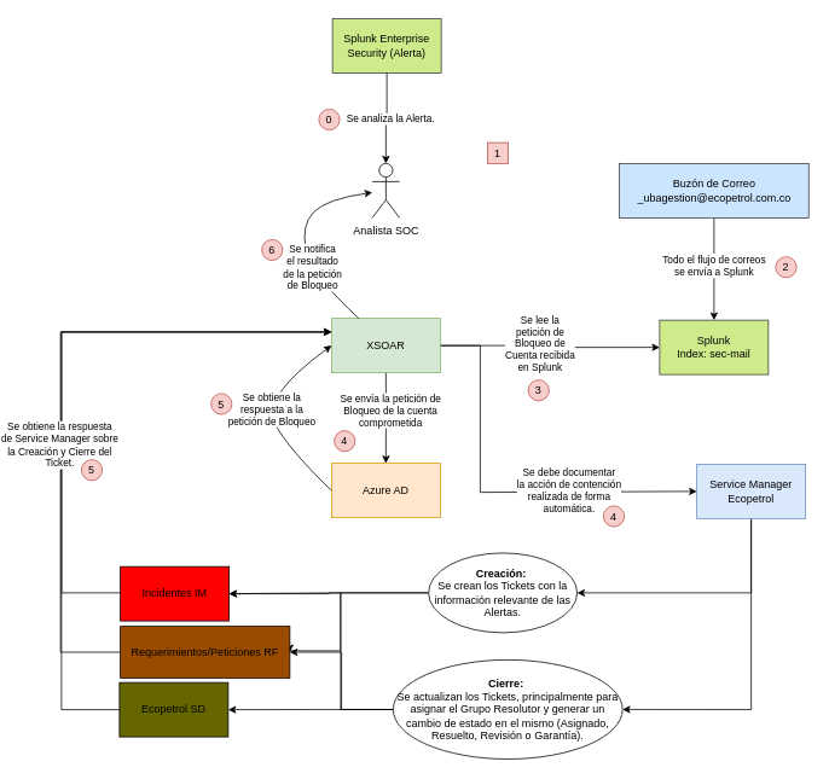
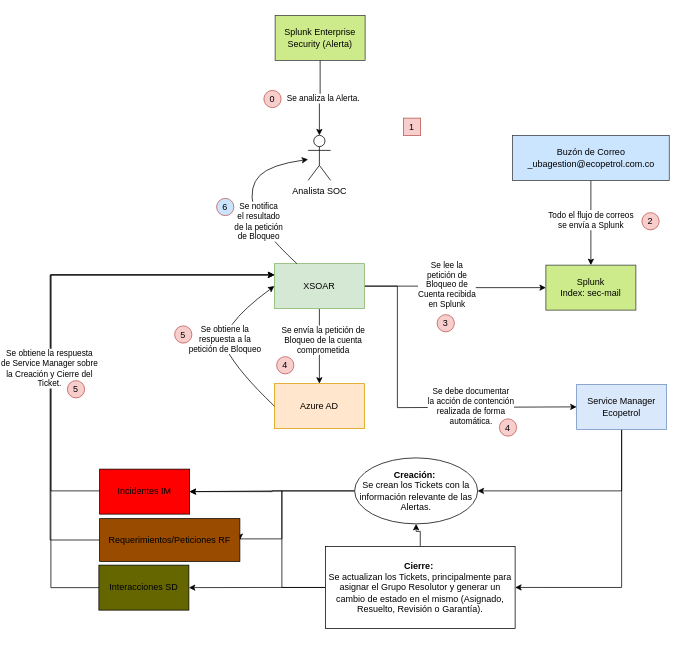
- <mxCell id="24" value="6" style="ellipse;whiteSpace=wrap;html=1;aspect=fixed;fillColor=#f8cecc;strokeColor=#b85450;" parent="1" vertex="1"><mxGeometry x="242" y="264" width="23" height="23" as="geometry" /></mxCell>
+ <mxCell id="24" value="6" style="ellipse;whiteSpace=wrap;html=1;aspect=fixed;fillColor=#cce5ff;strokeColor=#b85450;" parent="1" vertex="1"><mxGeometry x="242" y="264" width="23" height="23" as="geometry" /></mxCell>
- <mxCell id="29" style="edgeStyle=orthogonalEdgeStyle;rounded=0;orthogonalLoop=1;jettySize=auto;html=1;entryX=1;entryY=0.5;entryDx=0;entryDy=0;" parent="1" source="31" target="35" edge="1"><mxGeometry relative="1" as="geometry" /></mxCell>
+ <mxCell id="29" style="edgeStyle=orthogonalEdgeStyle;rounded=0;orthogonalLoop=1;jettySize=auto;html=1;" parent="1" source="31" target="27" edge="1"><mxGeometry relative="1" as="geometry" /></mxCell>
- <mxCell id="31" value="&lt;div&gt;&lt;b&gt;Cierre:&amp;nbsp;&lt;/b&gt;&lt;/div&gt;&lt;div&gt;Se actualizan los Tickets, principalmente para asignar el Grupo Resolutor y generar un cambio de estado en el mismo (Asignado, Resuelto, Revisión o Garantía).&lt;/div&gt;" style="ellipse;whiteSpace=wrap;html=1;" parent="1" vertex="1"><mxGeometry x="387" y="728" width="253" height="109.5" as="geometry" /></mxCell>
+ <mxCell id="31" value="&lt;div&gt;&lt;b&gt;Cierre:&amp;nbsp;&lt;/b&gt;&lt;/div&gt;&lt;div&gt;Se actualizan los Tickets, principalmente para asignar el Grupo Resolutor y generar un cambio de estado en el mismo (Asignado, Resuelto, Revisión o Garantía).&lt;/div&gt;" style="whiteSpace=wrap;html=1;rounded=0;" parent="1" vertex="1"><mxGeometry x="387" y="728" width="253" height="109.5" as="geometry" /></mxCell>
- <mxCell id="38" value="Ecopetrol SD" style="rounded=0;whiteSpace=wrap;html=1;fillColor=#666600;" parent="1" vertex="1"><mxGeometry x="85" y="753" width="120" height="60" as="geometry" /></mxCell>
+ <mxCell id="38" value="Interacciones SD" style="rounded=0;whiteSpace=wrap;html=1;fillColor=#666600;" parent="1" vertex="1"><mxGeometry x="85" y="753" width="120" height="60" as="geometry" /></mxCell>
